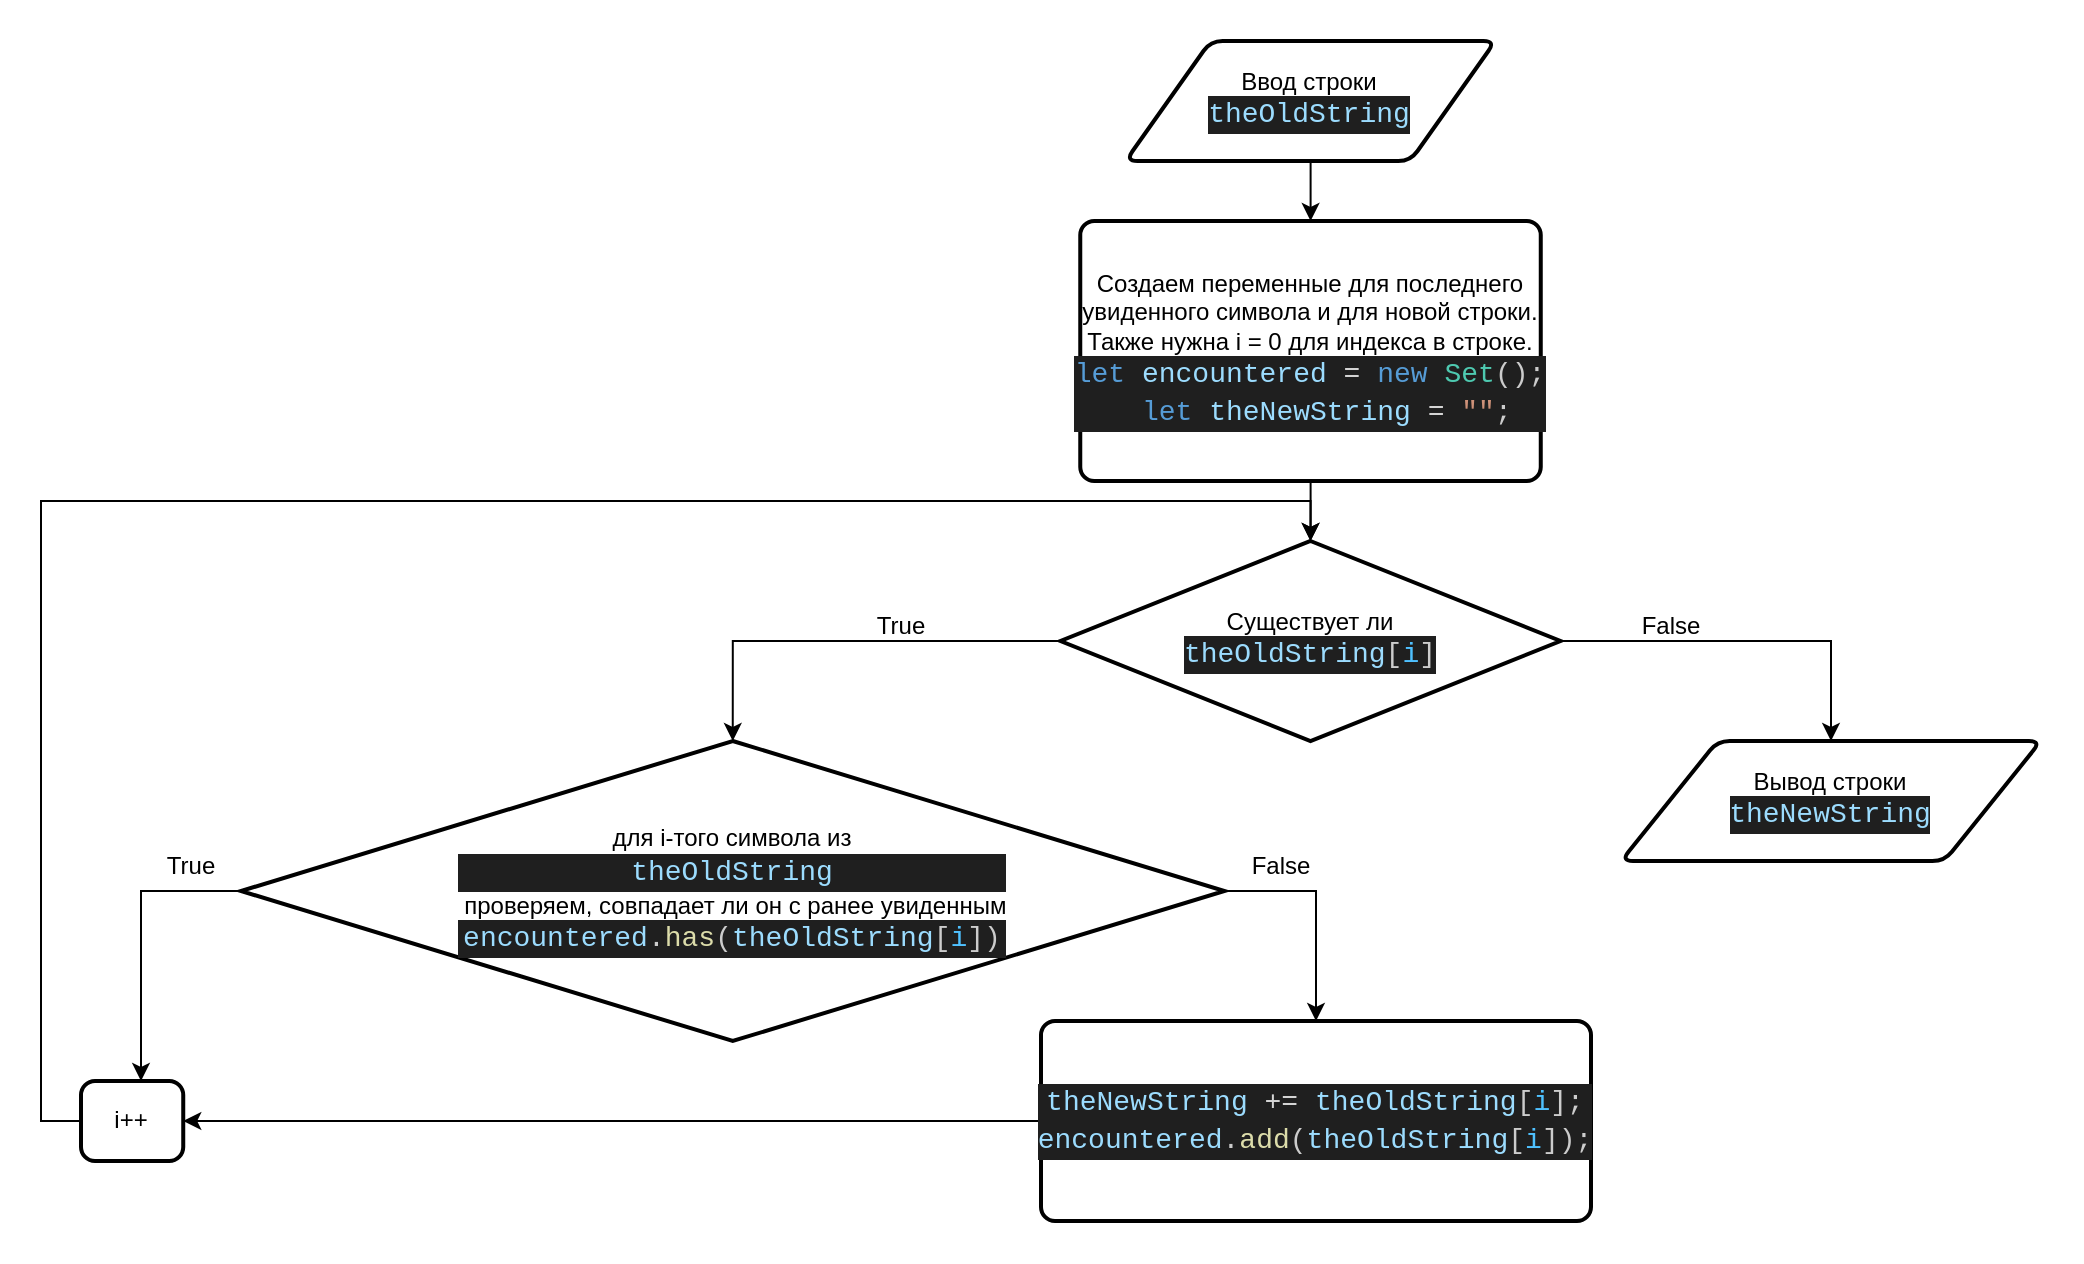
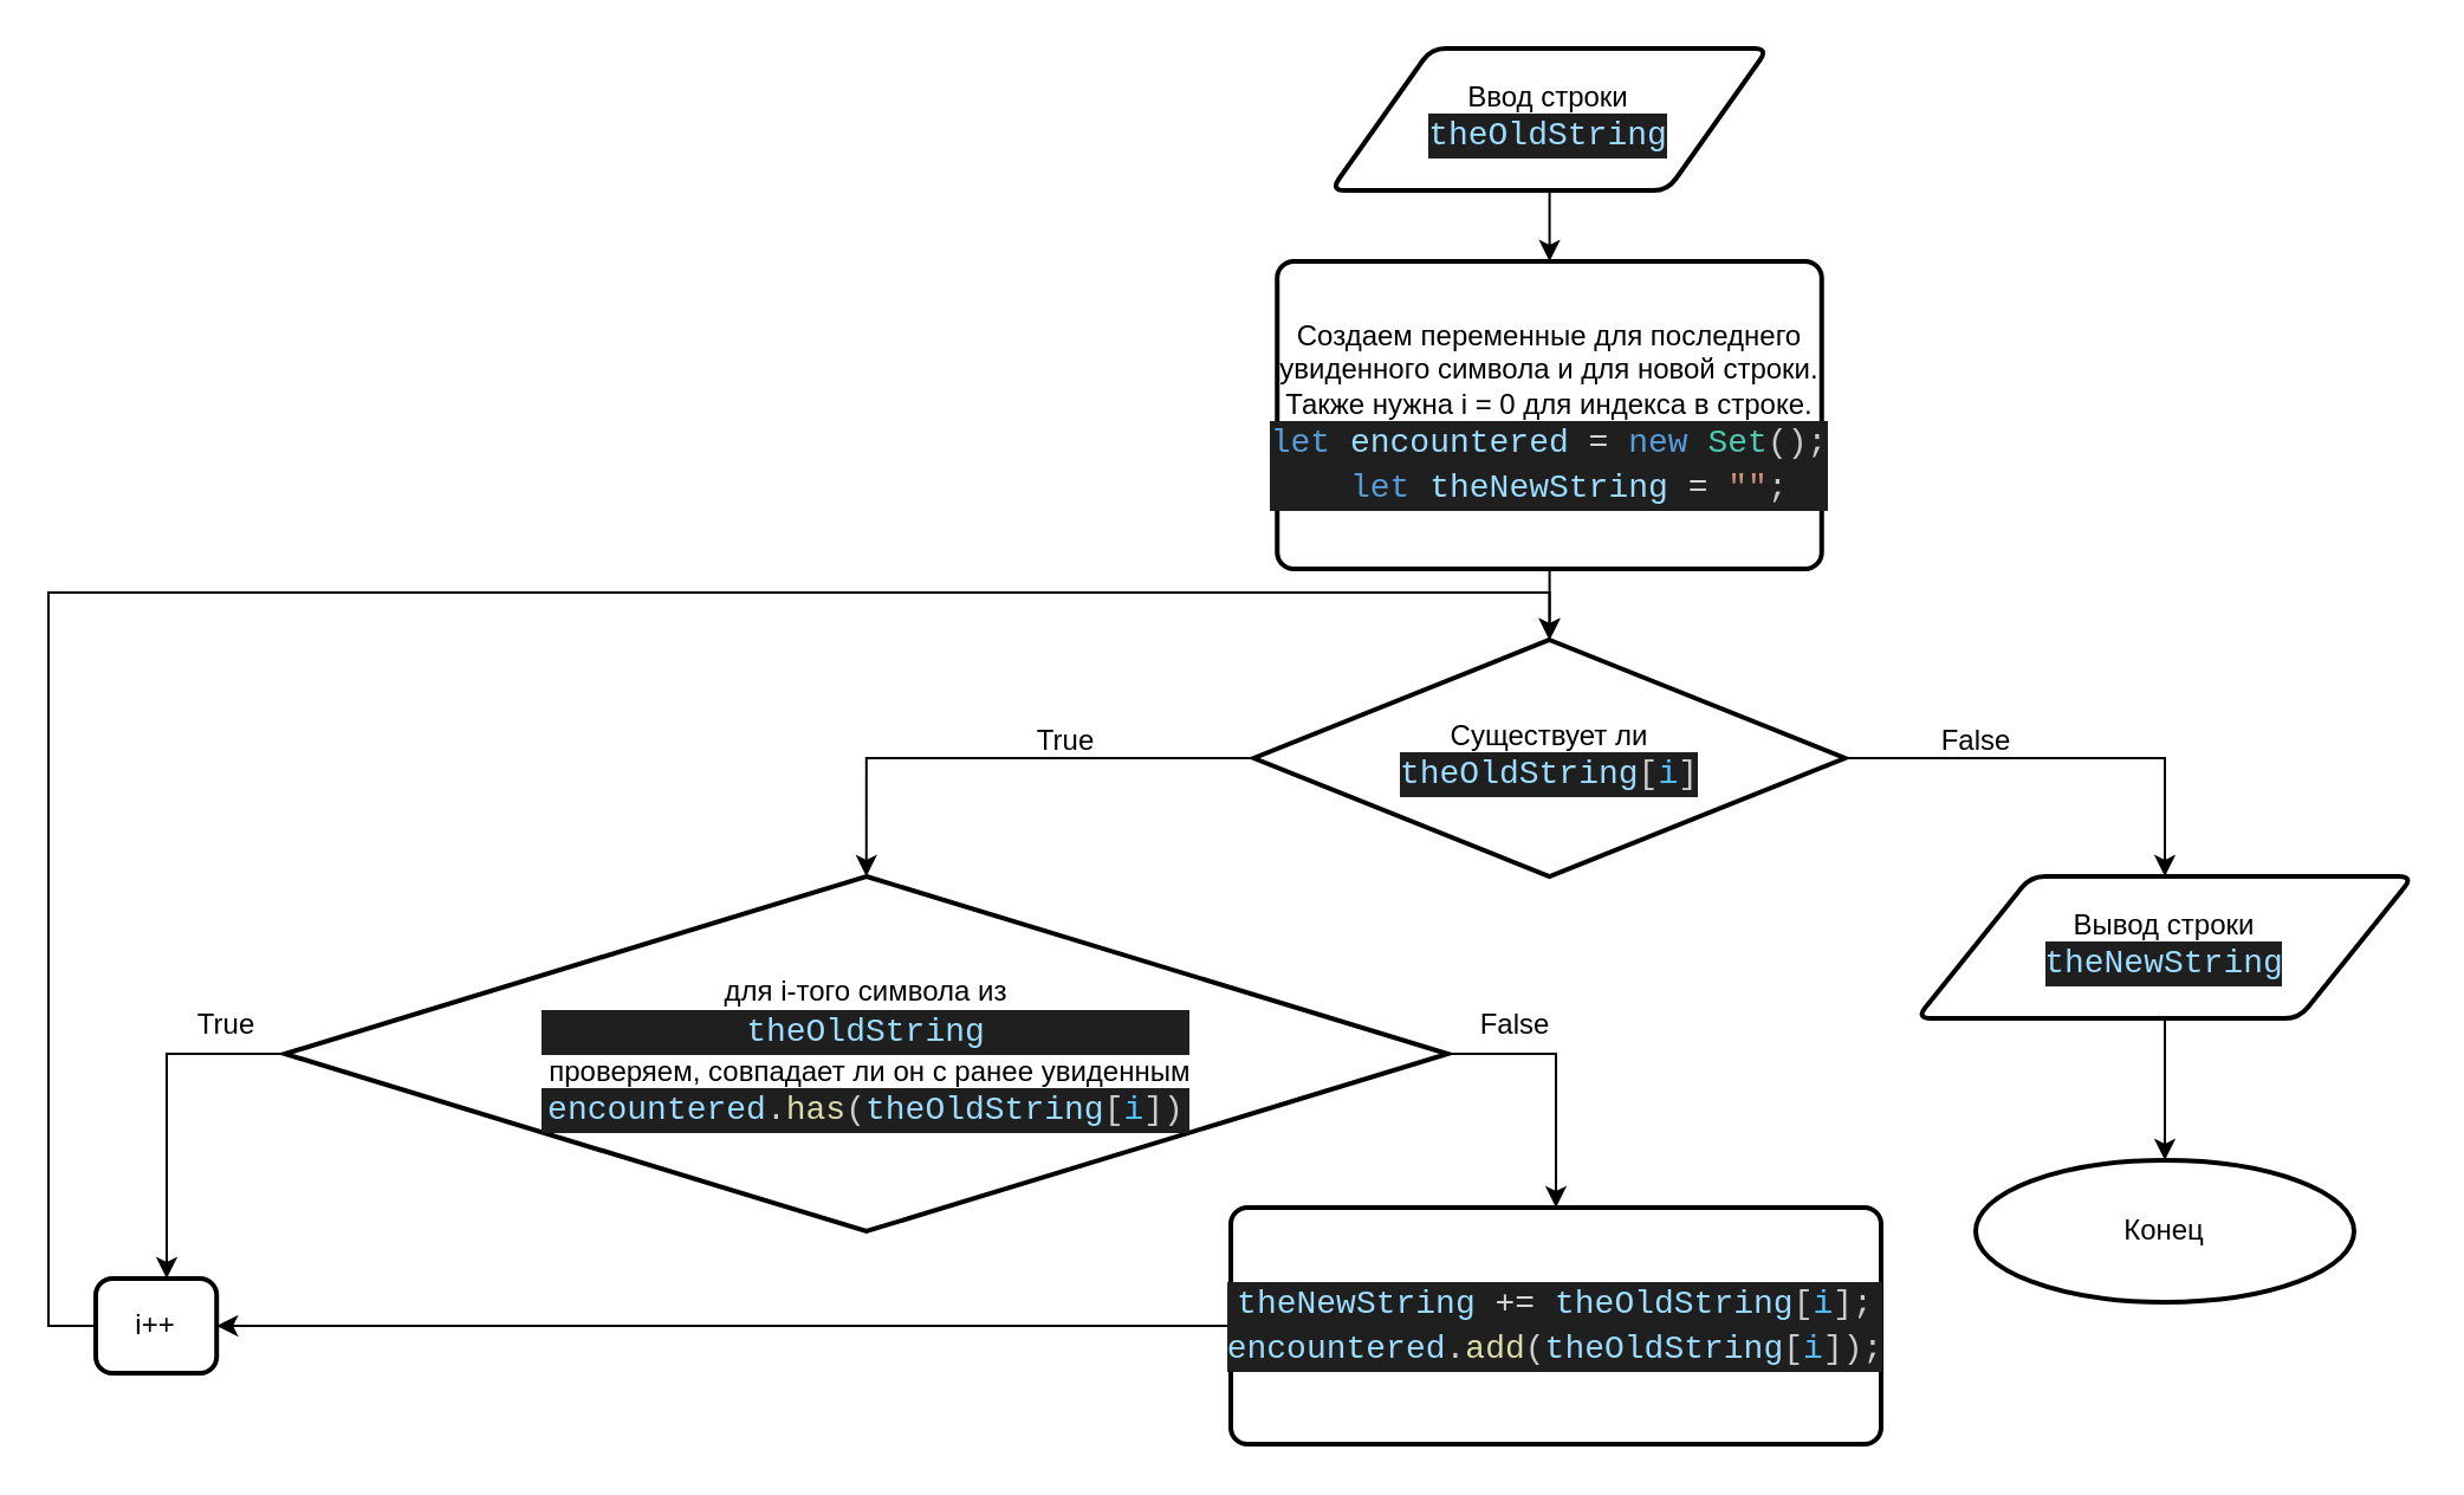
+ <mxCell id="19" value="" style="edgeStyle=orthogonalEdgeStyle;rounded=0;orthogonalLoop=1;jettySize=auto;html=1;" parent="1" source="20" target="21" edge="1"><mxGeometry relative="1" as="geometry" /></mxCell>
+ <mxCell id="21" value="Конец" style="strokeWidth=2;html=1;shape=mxgraph.flowchart.start_1;whiteSpace=wrap;" parent="1" vertex="1"><mxGeometry x="835" y="490" width="160" height="60" as="geometry" /></mxCell>
